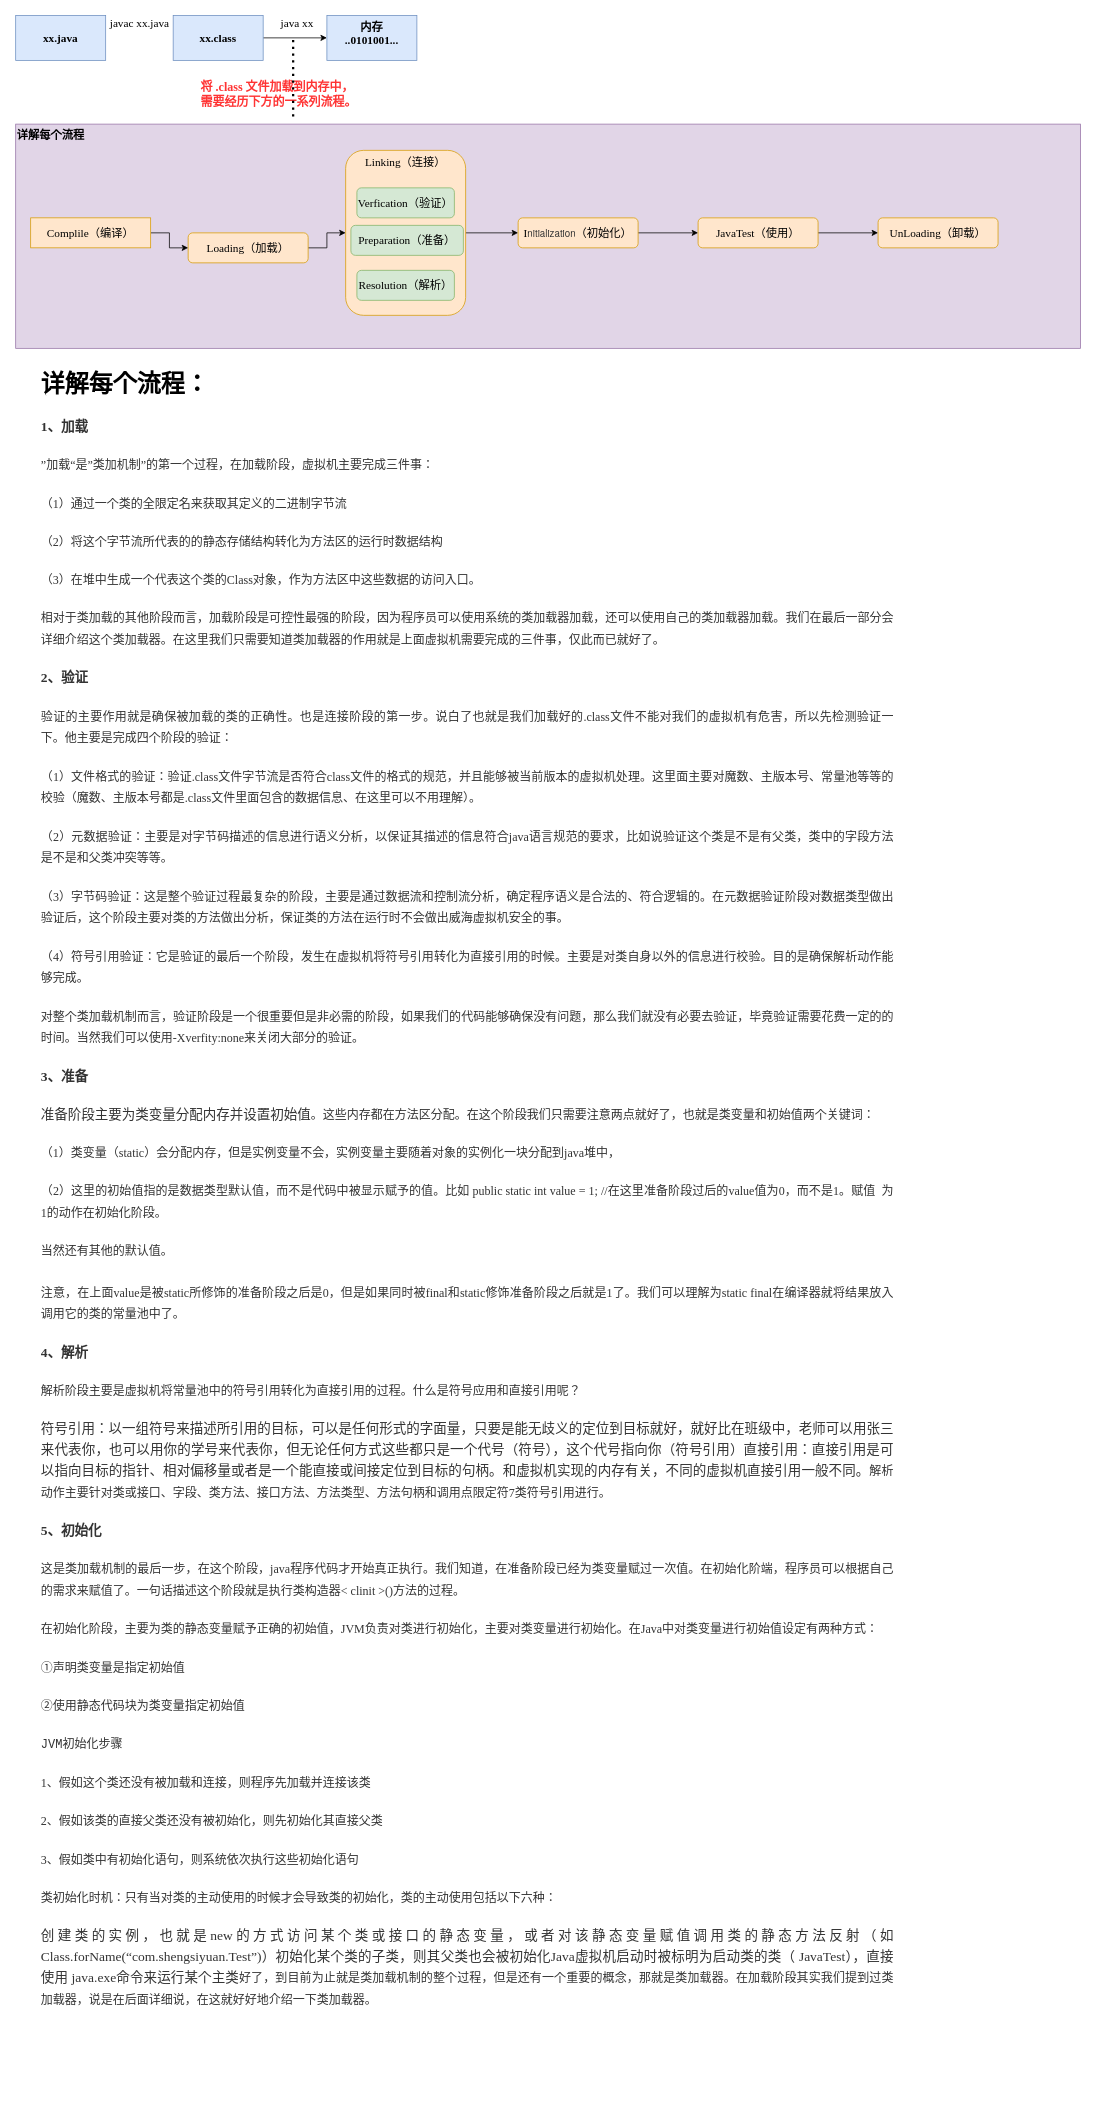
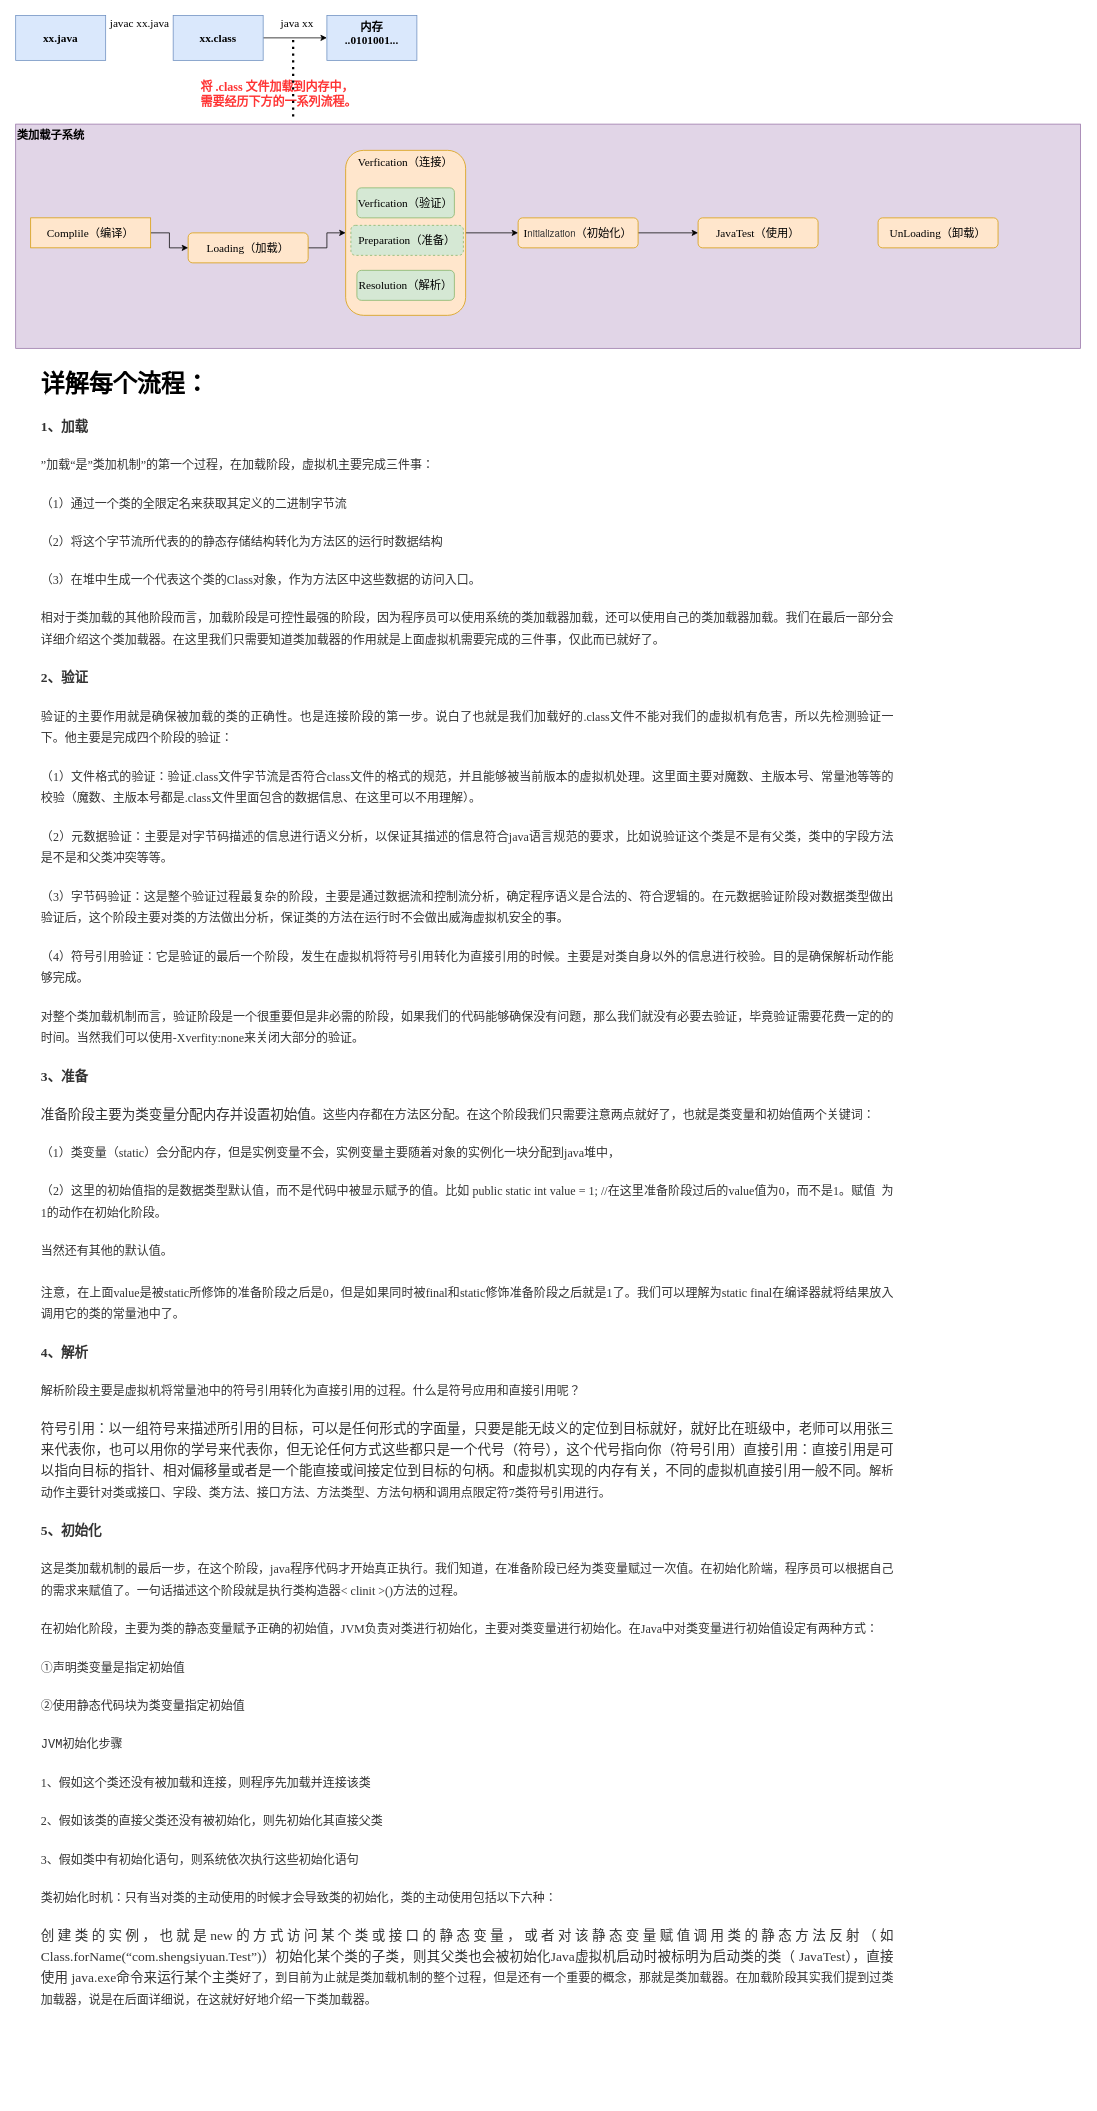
- <mxCell id="9" value="&lt;font face=&quot;楷体&quot;&gt;详解每个流程&lt;/font&gt;" style="rounded=0;whiteSpace=wrap;html=1;fontFamily=Times New Roman;fontSize=15;align=left;verticalAlign=top;fontStyle=1;fillColor=#e1d5e7;strokeColor=#9673a6;" vertex="1" parent="1"><mxGeometry x="20" y="165" width="1420" height="299" as="geometry" /></mxCell>
+ <mxCell id="9" value="&lt;font face=&quot;楷体&quot;&gt;类加载子系统&lt;/font&gt;" style="rounded=0;whiteSpace=wrap;html=1;fontFamily=Times New Roman;fontSize=15;align=left;verticalAlign=top;fontStyle=1;fillColor=#e1d5e7;strokeColor=#9673a6;" vertex="1" parent="1"><mxGeometry x="20" y="165" width="1420" height="299" as="geometry" /></mxCell>
- <mxCell id="14" value="Linking&lt;font face=&quot;楷体&quot;&gt;（连接）&lt;/font&gt;" style="rounded=1;whiteSpace=wrap;html=1;fontFamily=Times New Roman;fontSize=15;fillColor=#ffe6cc;strokeColor=#d79b00;verticalAlign=top;" vertex="1" parent="1"><mxGeometry x="460" y="200" width="160" height="220" as="geometry" /></mxCell>
+ <mxCell id="14" value="Verfication&lt;font face=&quot;楷体&quot;&gt;（连接）&lt;/font&gt;" style="rounded=1;whiteSpace=wrap;html=1;fontFamily=Times New Roman;fontSize=15;fillColor=#ffe6cc;strokeColor=#d79b00;verticalAlign=top;" vertex="1" parent="1"><mxGeometry x="460" y="200" width="160" height="220" as="geometry" /></mxCell>
- <mxCell id="22" style="edgeStyle=orthogonalEdgeStyle;rounded=0;orthogonalLoop=1;jettySize=auto;html=1;exitX=1;exitY=0.5;exitDx=0;exitDy=0;entryX=0;entryY=0.5;entryDx=0;entryDy=0;fontFamily=Times New Roman;fontSize=15;" edge="1" parent="1" source="23" target="24"><mxGeometry relative="1" as="geometry" /></mxCell>
- <mxCell id="18" value="Preparation&lt;font face=&quot;楷体&quot;&gt;（准备）&lt;/font&gt;" style="rounded=1;whiteSpace=wrap;html=1;fontFamily=Times New Roman;fontSize=15;fillColor=#d5e8d4;strokeColor=#82b366;" vertex="1" parent="1"><mxGeometry x="467" y="300" width="150" height="40" as="geometry" /></mxCell>
+ <mxCell id="18" value="Preparation&lt;font face=&quot;楷体&quot;&gt;（准备）&lt;/font&gt;" style="rounded=1;whiteSpace=wrap;html=1;fontFamily=Times New Roman;fontSize=15;fillColor=#d5e8d4;strokeColor=#82b366;dashed=1;" vertex="1" parent="1"><mxGeometry x="467" y="300" width="150" height="40" as="geometry" /></mxCell>
